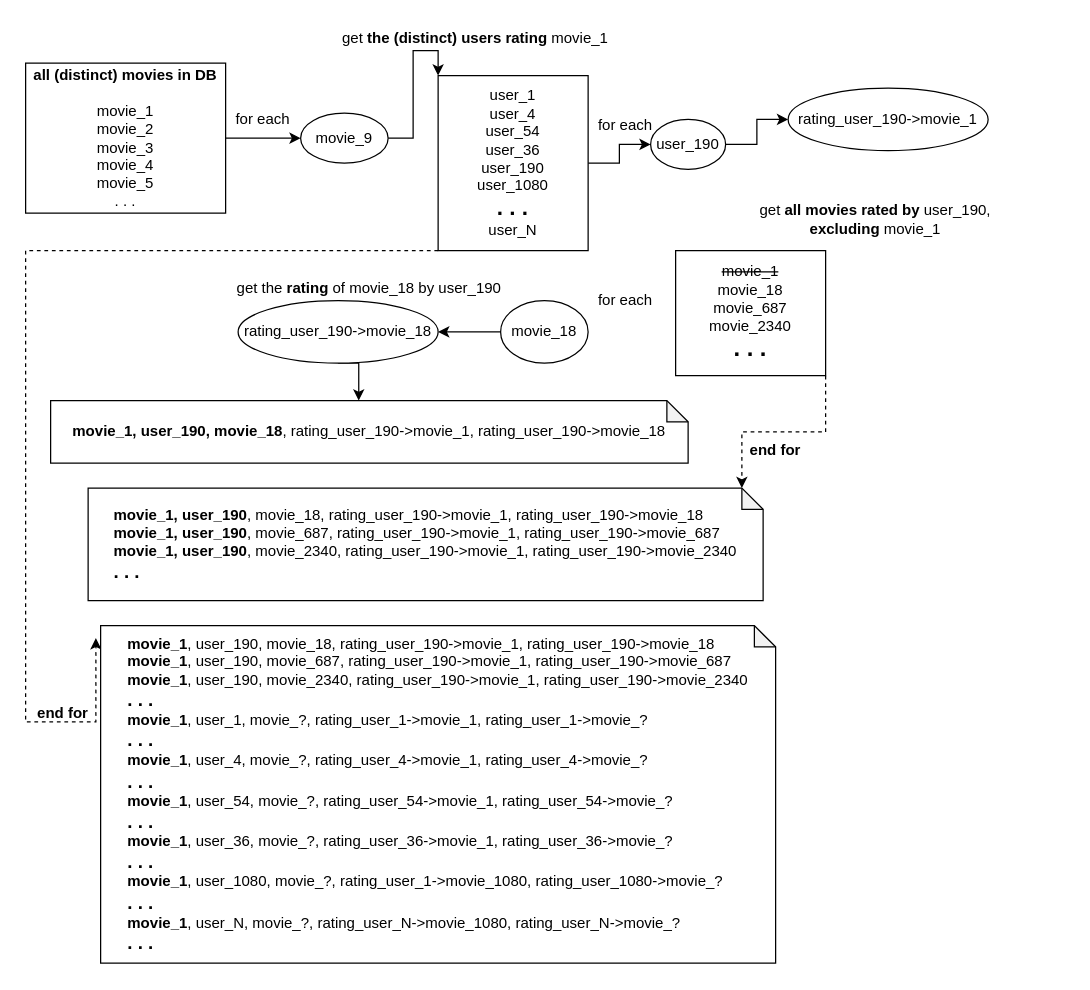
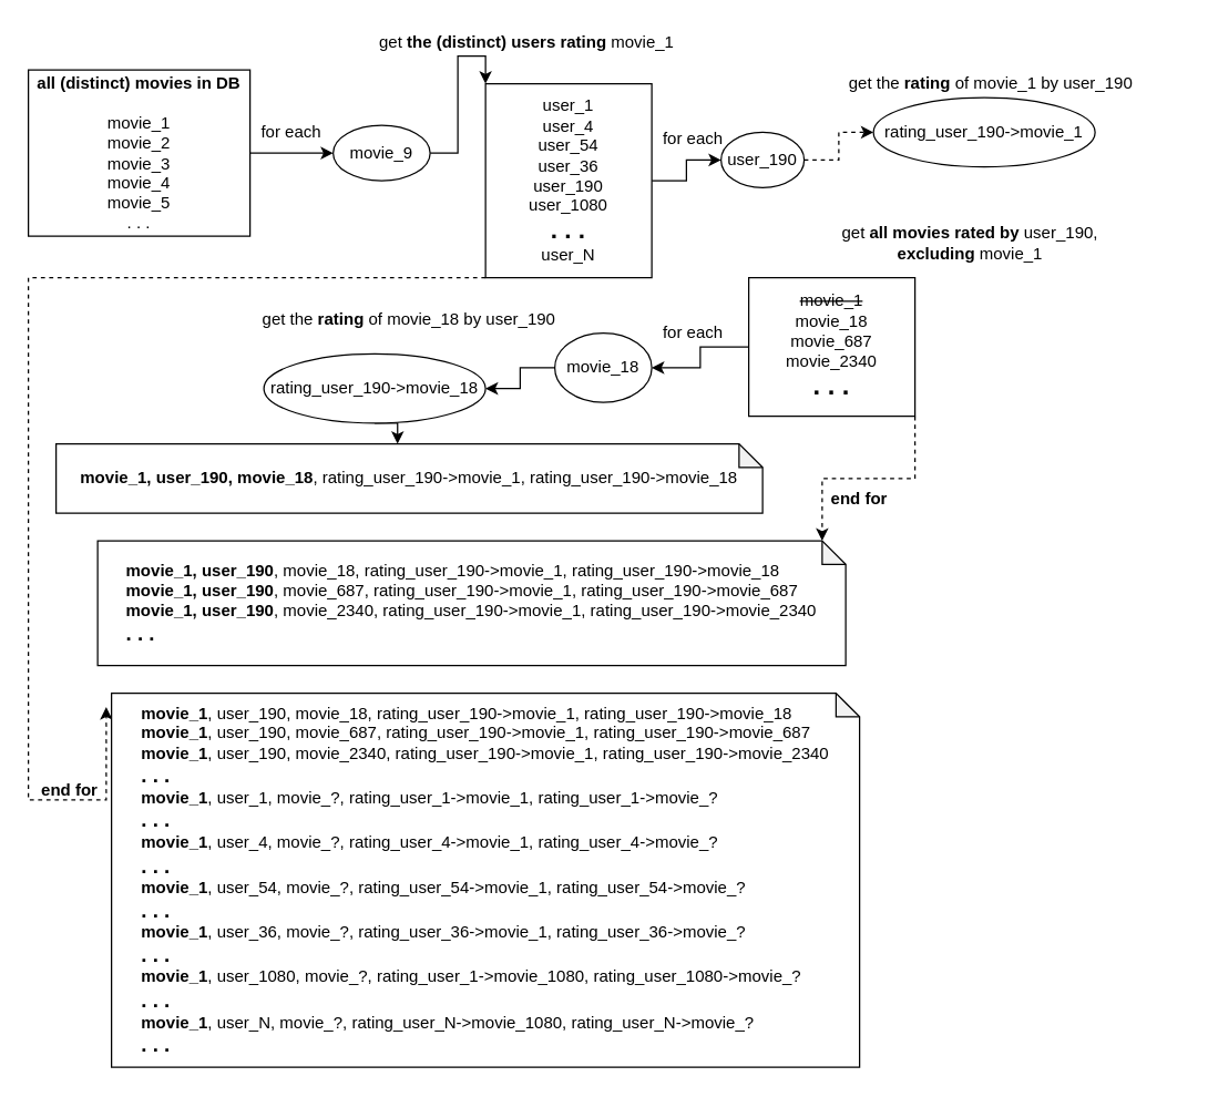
+ <mxCell id="23" value="get the &lt;b&gt;rating&lt;/b&gt; of movie_1 by user_190" style="text;html=1;strokeColor=none;fillColor=none;align=center;verticalAlign=middle;whiteSpace=wrap;rounded=0;" vertex="1" parent="1"><mxGeometry x="600" y="50" width="230" height="20" as="geometry" /></mxCell>
- <mxCell id="9" style="edgeStyle=orthogonalEdgeStyle;rounded=0;orthogonalLoop=1;jettySize=auto;html=1;exitX=1;exitY=0.5;exitDx=0;exitDy=0;entryX=0;entryY=0.5;entryDx=0;entryDy=0;" edge="1" parent="1" source="10" target="16"><mxGeometry relative="1" as="geometry" /></mxCell>
+ <mxCell id="9" style="edgeStyle=orthogonalEdgeStyle;rounded=0;orthogonalLoop=1;jettySize=auto;html=1;exitX=1;exitY=0.5;exitDx=0;exitDy=0;entryX=0;entryY=0.5;entryDx=0;entryDy=0;dashed=1;" edge="1" parent="1" source="10" target="16"><mxGeometry relative="1" as="geometry" /></mxCell>
+ <mxCell id="11" style="edgeStyle=orthogonalEdgeStyle;rounded=0;orthogonalLoop=1;jettySize=auto;html=1;exitX=0;exitY=0.5;exitDx=0;exitDy=0;entryX=1;entryY=0.5;entryDx=0;entryDy=0;" edge="1" parent="1" source="13" target="15"><mxGeometry relative="1" as="geometry" /></mxCell>
- <mxCell id="18" value="rating_user_190-&amp;gt;movie_18" style="ellipse;whiteSpace=wrap;html=1;" vertex="1" parent="1"><mxGeometry x="190" y="240" width="160" height="50" as="geometry" /></mxCell>
+ <mxCell id="18" value="rating_user_190-&amp;gt;movie_18" style="ellipse;whiteSpace=wrap;html=1;" vertex="1" parent="1"><mxGeometry x="190" y="255" width="160" height="50" as="geometry" /></mxCell>
